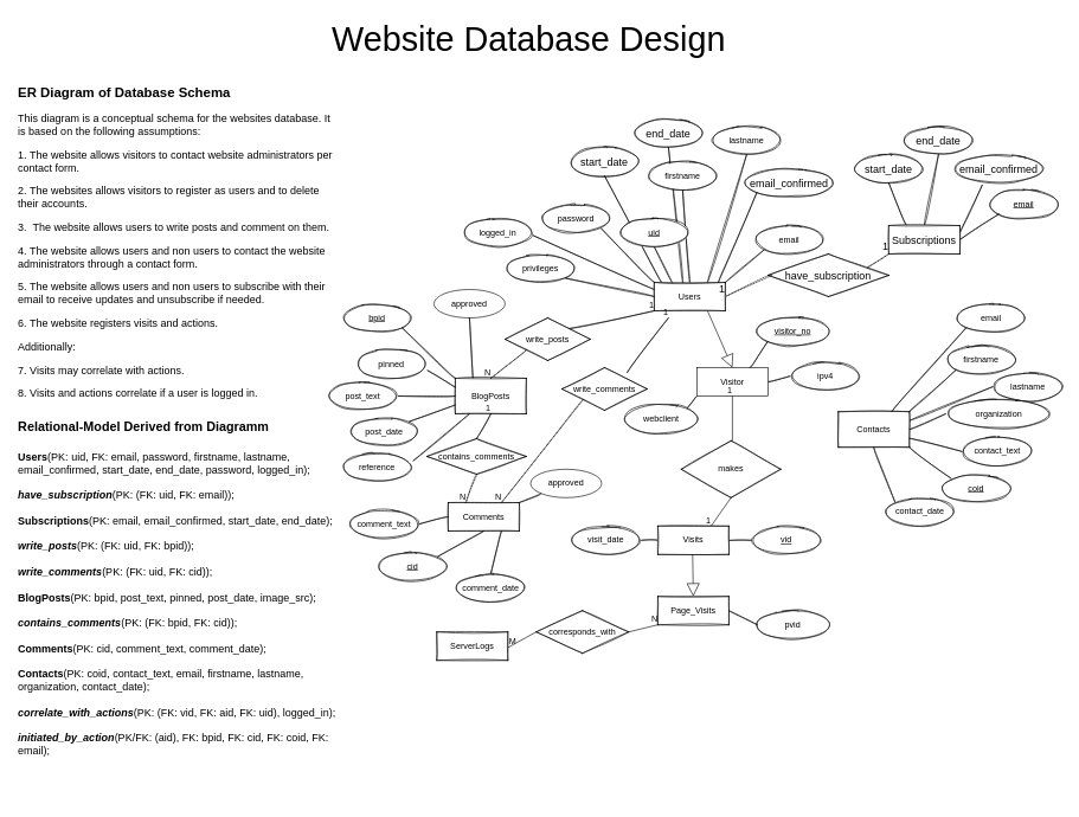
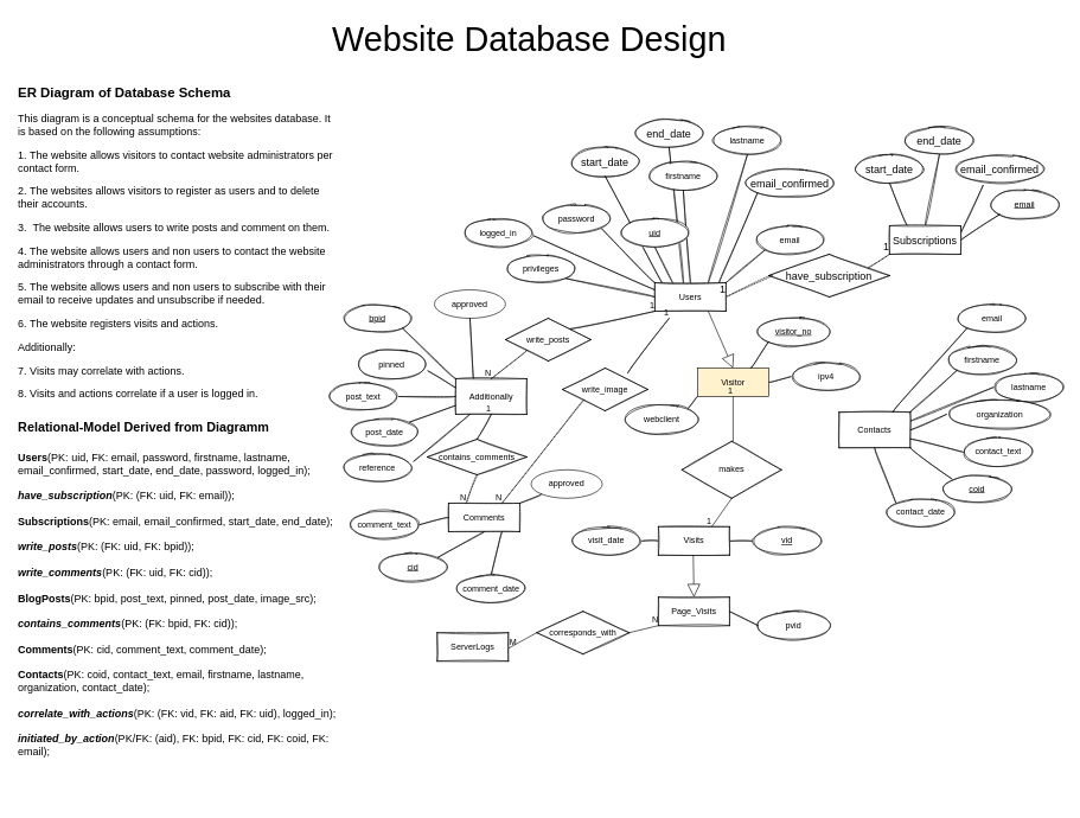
- <mxCell id="102" value="Visitor" style="whiteSpace=wrap;html=1;align=center;" vertex="1" parent="1"><mxGeometry x="980" y="517" width="100" height="40" as="geometry" /></mxCell>
+ <mxCell id="102" value="Visitor" style="whiteSpace=wrap;html=1;align=center;fillColor=#fff2cc;" vertex="1" parent="1"><mxGeometry x="980" y="517" width="100" height="40" as="geometry" /></mxCell>
- <mxCell id="53" value="write_comments" style="shape=rhombus;perimeter=rhombusPerimeter;whiteSpace=wrap;html=1;align=center;sketch=1;" parent="1" vertex="1"><mxGeometry x="790" y="517" width="120" height="60" as="geometry" /></mxCell>
+ <mxCell id="53" value="write_image" style="shape=rhombus;perimeter=rhombusPerimeter;whiteSpace=wrap;html=1;align=center;sketch=1;" parent="1" vertex="1"><mxGeometry x="790" y="517" width="120" height="60" as="geometry" /></mxCell>
- <mxCell id="2" value="BlogPosts" style="whiteSpace=wrap;html=1;align=center;sketch=1;" parent="1" vertex="1"><mxGeometry x="640" y="532" width="100" height="50" as="geometry" /></mxCell>
+ <mxCell id="2" value="Additionally" style="whiteSpace=wrap;html=1;align=center;sketch=1;" parent="1" vertex="1"><mxGeometry x="640" y="532" width="100" height="50" as="geometry" /></mxCell>
